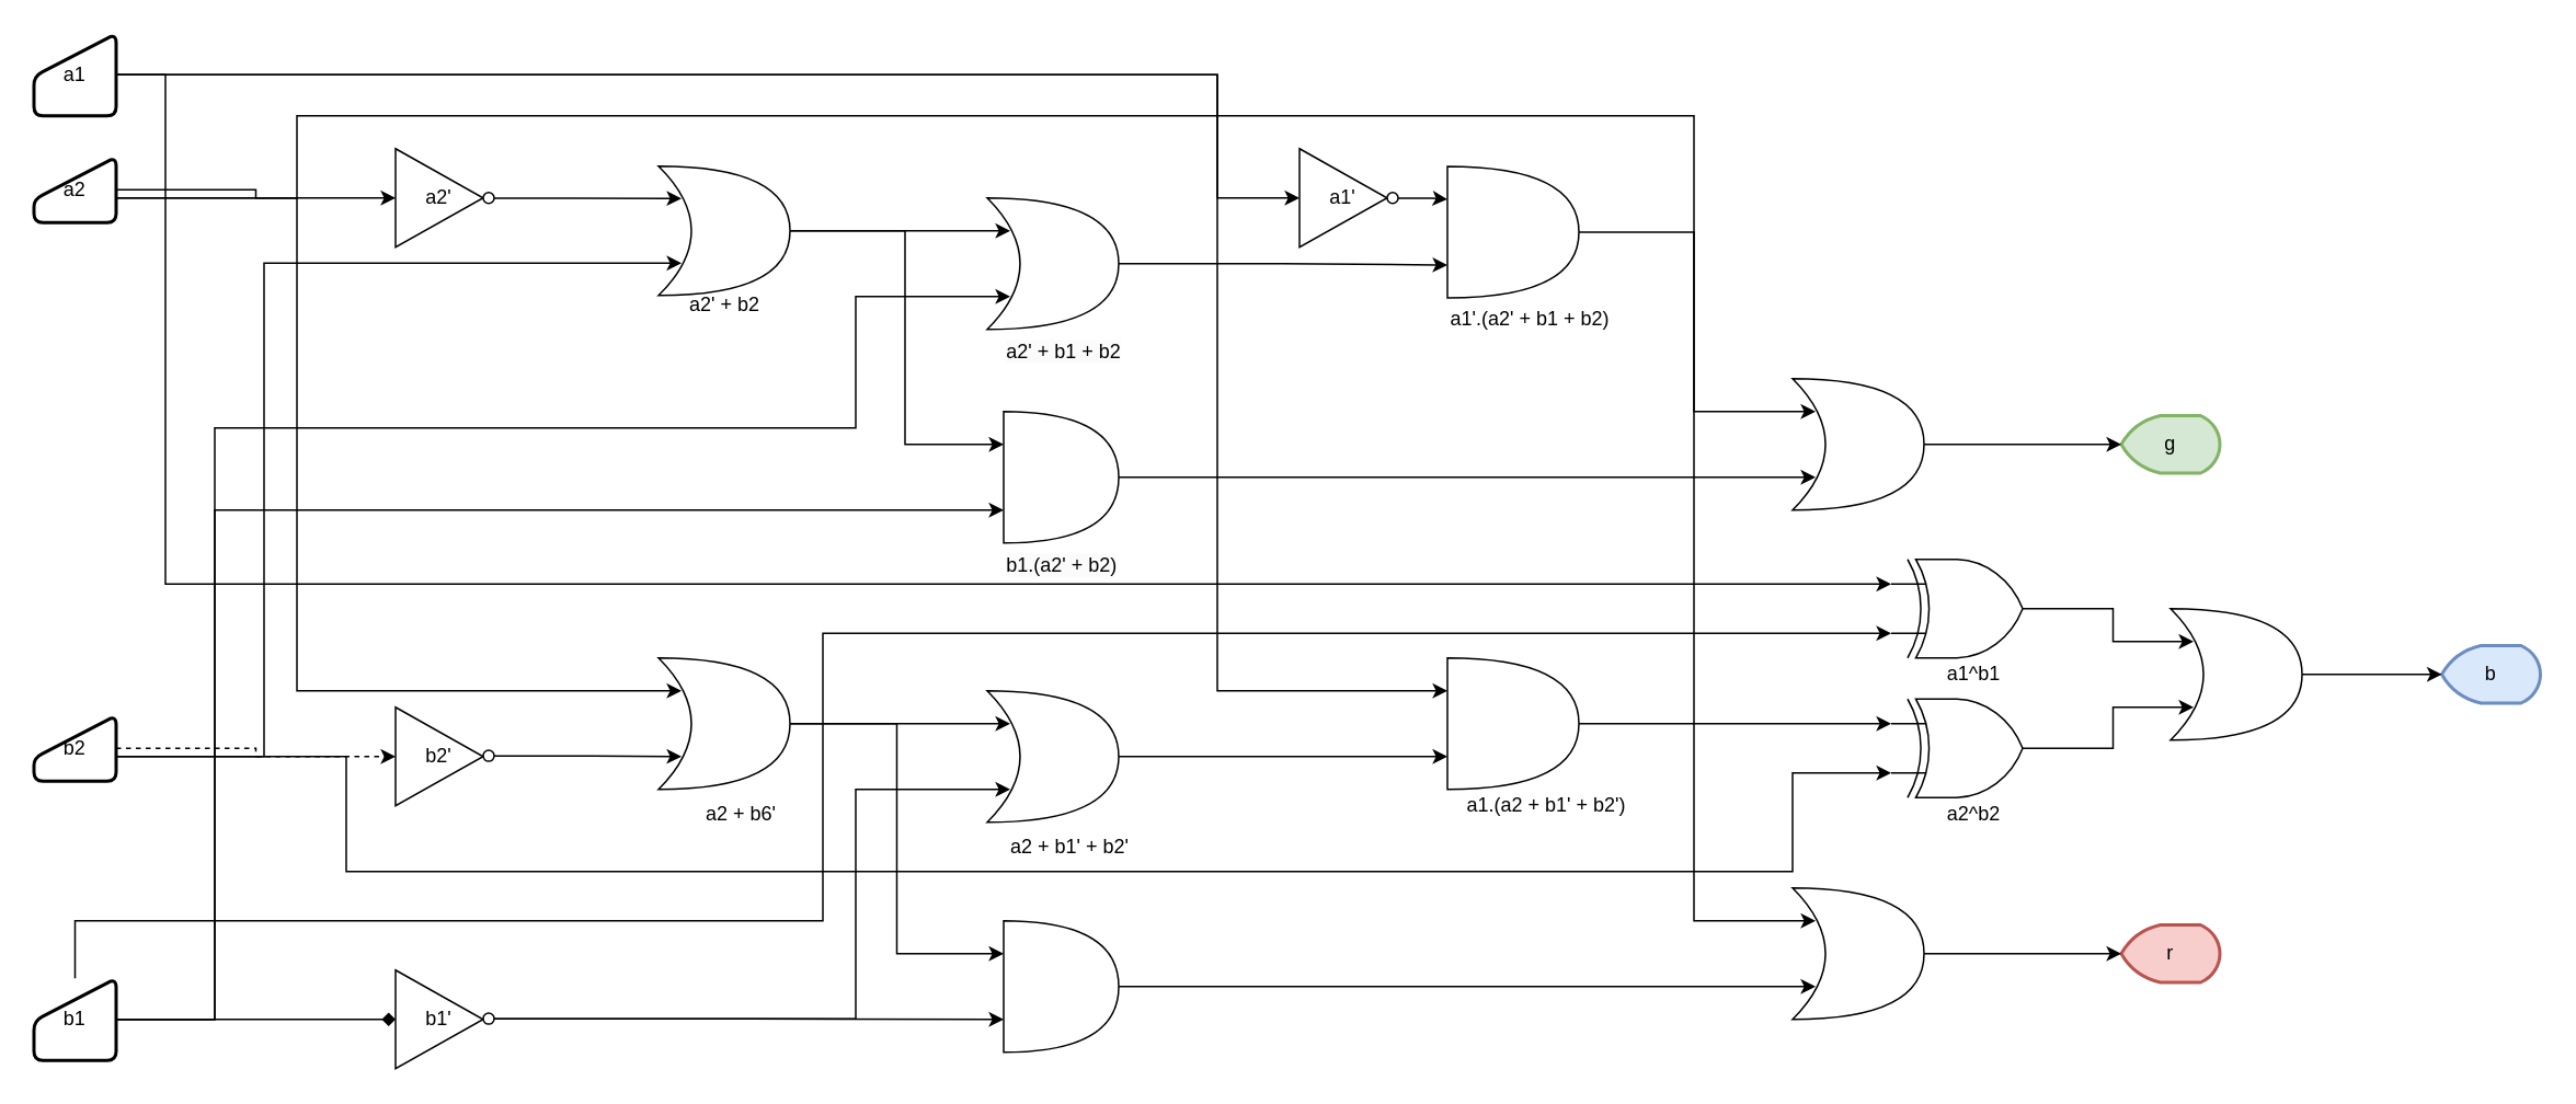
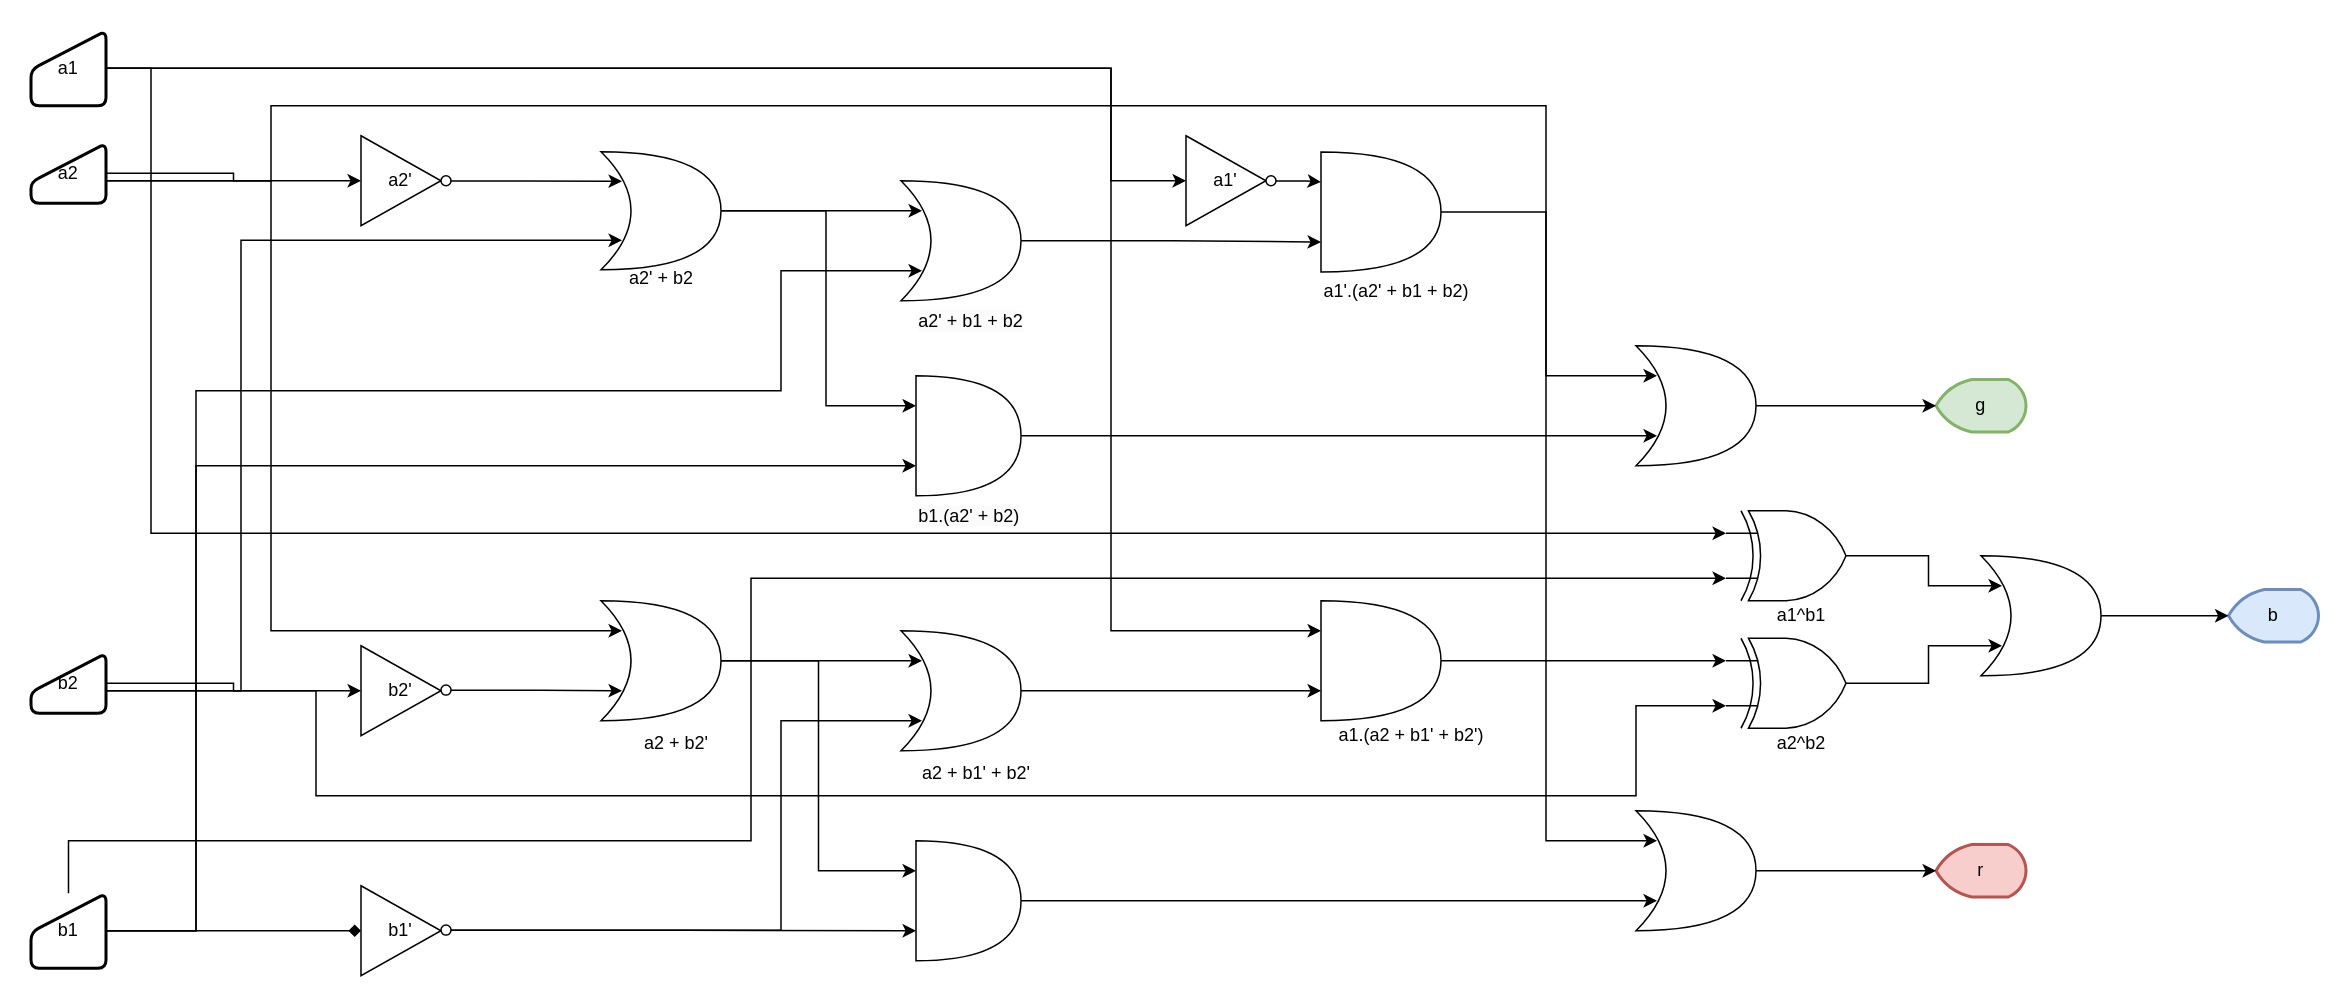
- <mxCell id="8" style="edgeStyle=orthogonalEdgeStyle;rounded=0;orthogonalLoop=1;jettySize=auto;html=1;entryX=0;entryY=0.5;entryDx=0;entryDy=0;strokeColor=#000000;dashed=1;" parent="1" source="9" target="17" edge="1"><mxGeometry relative="1" as="geometry" /></mxCell>
+ <mxCell id="8" style="edgeStyle=orthogonalEdgeStyle;rounded=0;orthogonalLoop=1;jettySize=auto;html=1;entryX=0;entryY=0.5;entryDx=0;entryDy=0;strokeColor=#000000;" parent="1" source="9" target="17" edge="1"><mxGeometry relative="1" as="geometry" /></mxCell>
- <mxCell id="22" value="a2 + b6'" style="text;html=1;align=center;verticalAlign=middle;resizable=0;points=[];autosize=1;strokeColor=none;fillColor=none;" parent="20" vertex="1"><mxGeometry x="15" y="80" width="70" height="30" as="geometry" /></mxCell>
+ <mxCell id="22" value="a2 + b2'" style="text;html=1;align=center;verticalAlign=middle;resizable=0;points=[];autosize=1;strokeColor=none;fillColor=none;" parent="20" vertex="1"><mxGeometry x="15" y="80" width="70" height="30" as="geometry" /></mxCell>
